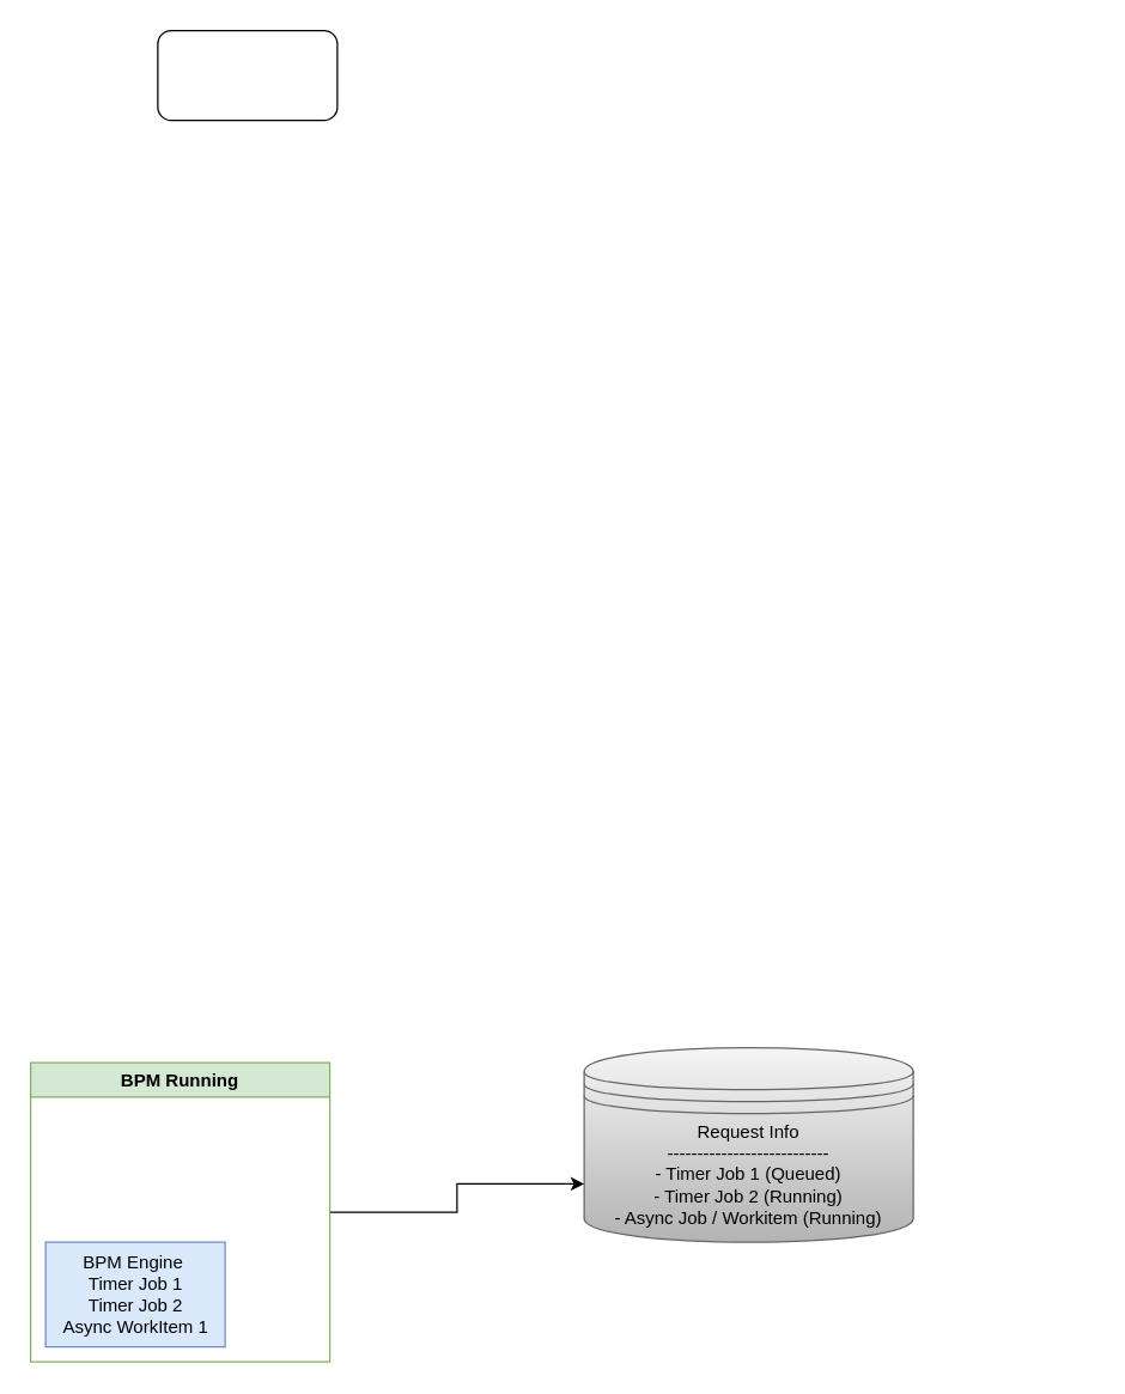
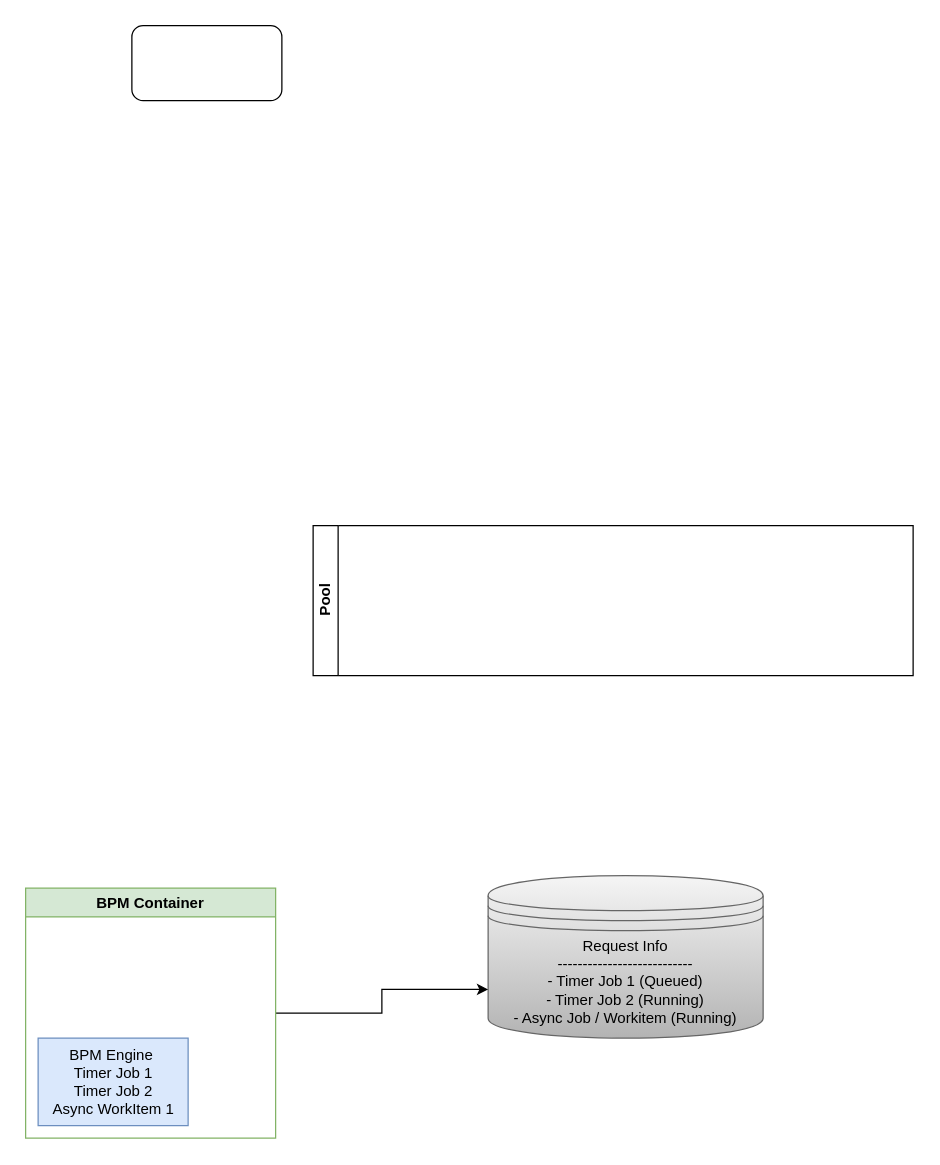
+ <mxCell id="7" value="Pool" style="swimlane;childLayout=stackLayout;resizeParent=1;resizeParentMax=0;horizontal=0;startSize=20;horizontalStack=0;html=1;" vertex="1" parent="1"><mxGeometry x="250" y="420" width="480" height="120" as="geometry" /></mxCell>
- <mxCell id="5" value="BPM Running" style="swimlane;whiteSpace=wrap;html=1;fillColor=#d5e8d4;strokeColor=#82b366;" vertex="1" parent="1"><mxGeometry x="20" y="710" width="200" height="200" as="geometry" /></mxCell>
+ <mxCell id="5" value="BPM Container" style="swimlane;whiteSpace=wrap;html=1;fillColor=#d5e8d4;strokeColor=#82b366;" vertex="1" parent="1"><mxGeometry x="20" y="710" width="200" height="200" as="geometry" /></mxCell>
